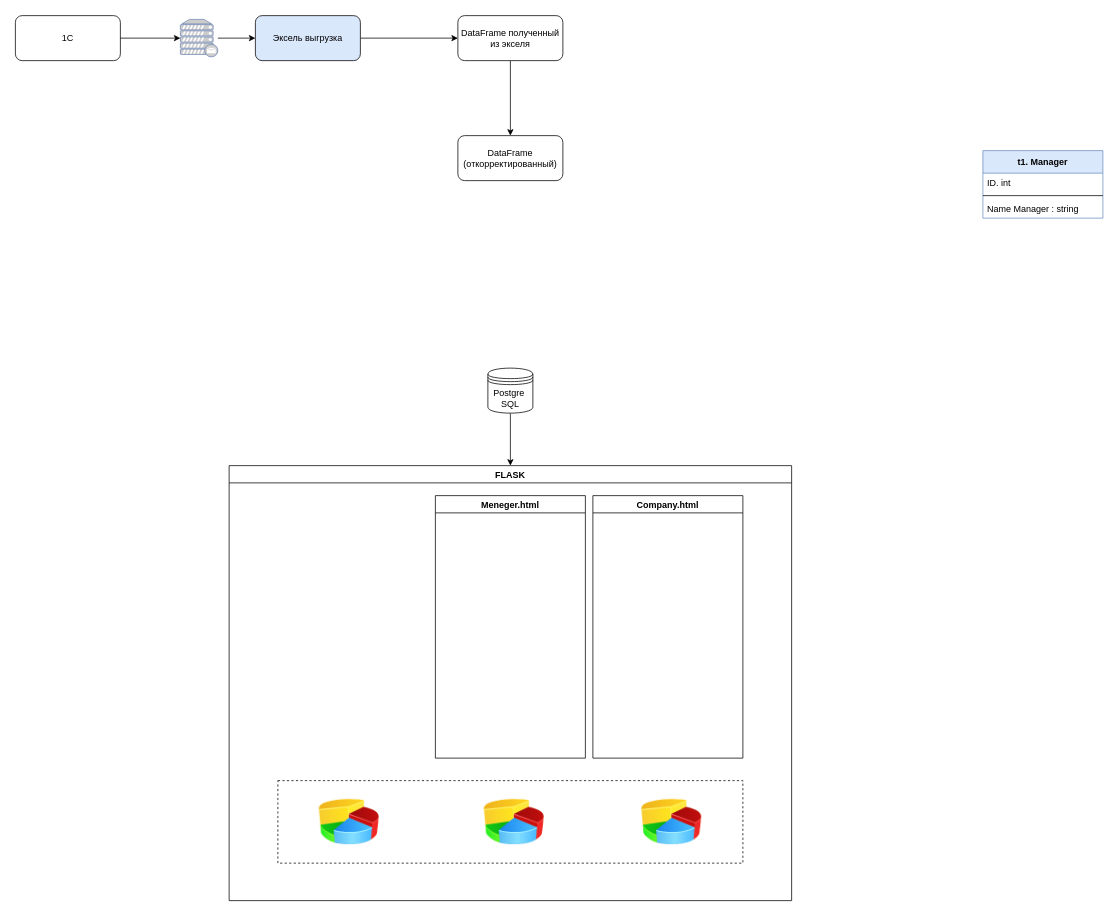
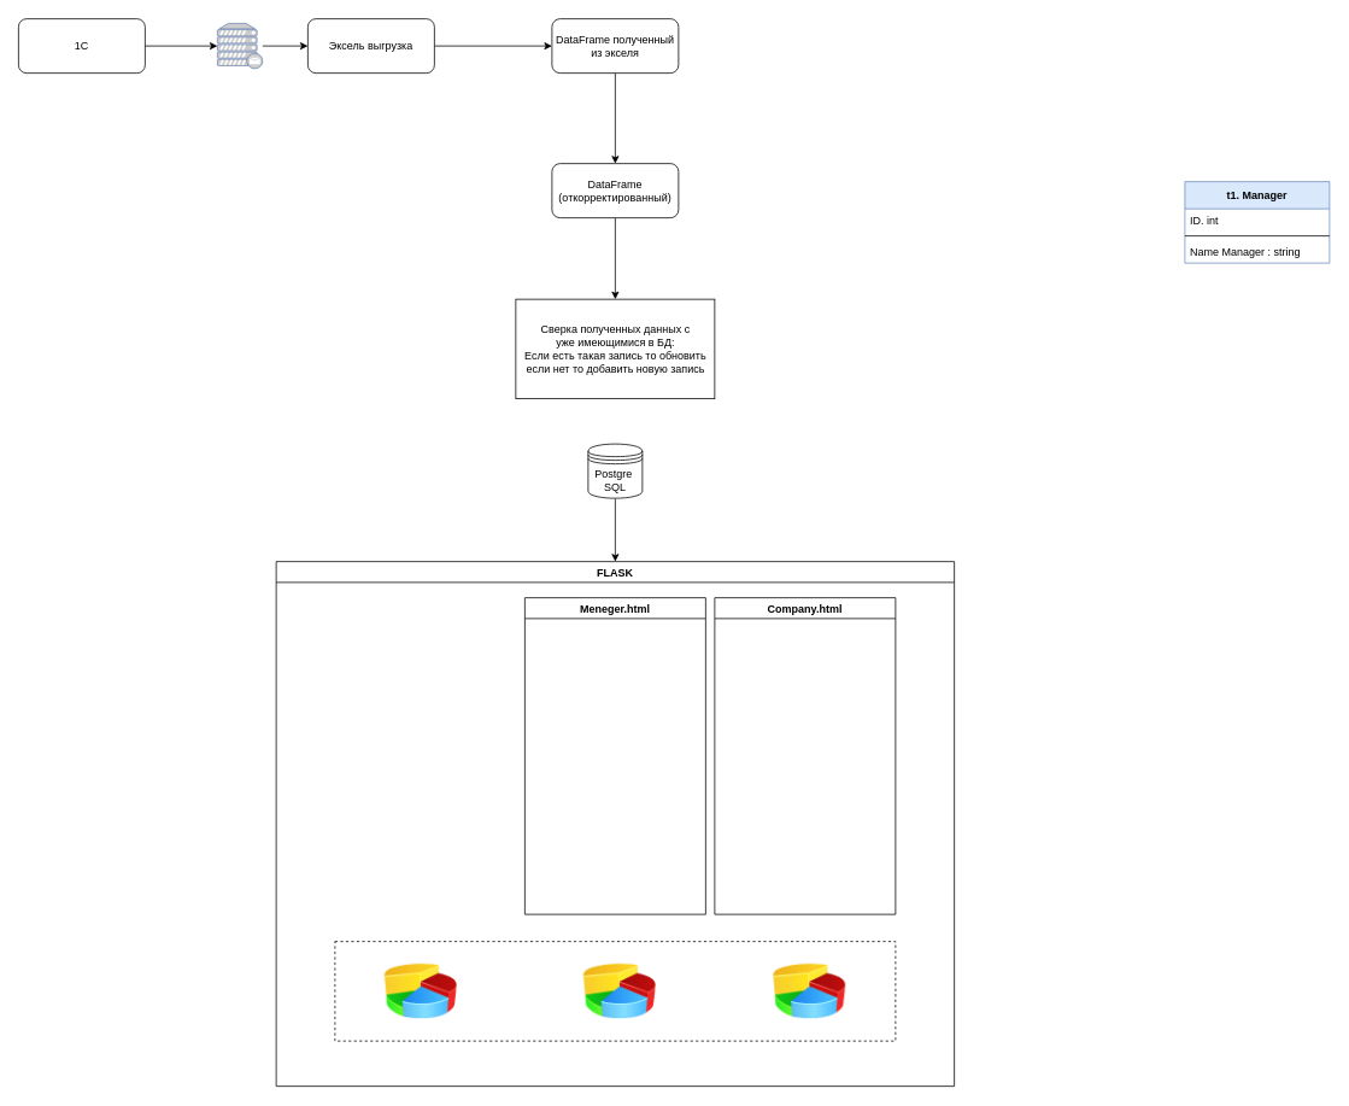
- <mxCell id="17" value="Эксель выгрузка" style="rounded=1;whiteSpace=wrap;html=1;fillColor=#dae8fc;" parent="1" vertex="1"><mxGeometry x="340" y="20" width="140" height="60" as="geometry" /></mxCell>
+ <mxCell id="17" value="Эксель выгрузка" style="rounded=1;whiteSpace=wrap;html=1;" parent="1" vertex="1"><mxGeometry x="340" y="20" width="140" height="60" as="geometry" /></mxCell>
+ <mxCell id="12" style="edgeStyle=orthogonalEdgeStyle;rounded=0;orthogonalLoop=1;jettySize=auto;html=1;exitX=0.5;exitY=1;exitDx=0;exitDy=0;entryX=0.5;entryY=0;entryDx=0;entryDy=0;" parent="1" source="13" target="11" edge="1"><mxGeometry relative="1" as="geometry" /></mxCell>
+ <mxCell id="11" value="Сверка полученных данных с &lt;br&gt;уже имеющимися в БД:&lt;br&gt;Если есть такая запись то обновить&lt;br&gt;если нет то добавить новую запись" style="html=1;dashed=0;whitespace=wrap;" parent="1" vertex="1"><mxGeometry x="570" y="330" width="220" height="110" as="geometry" /></mxCell>
